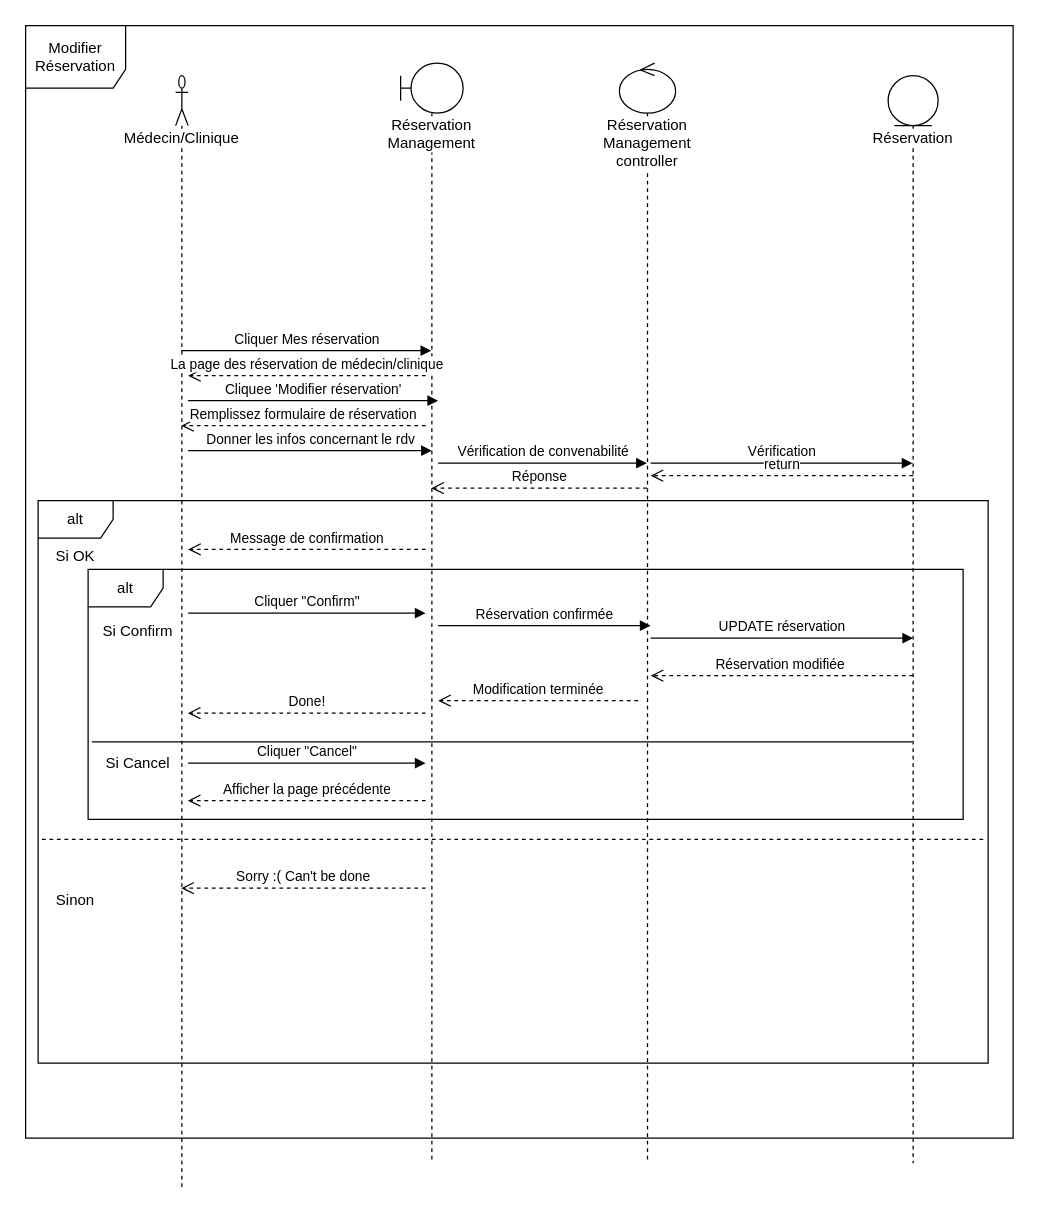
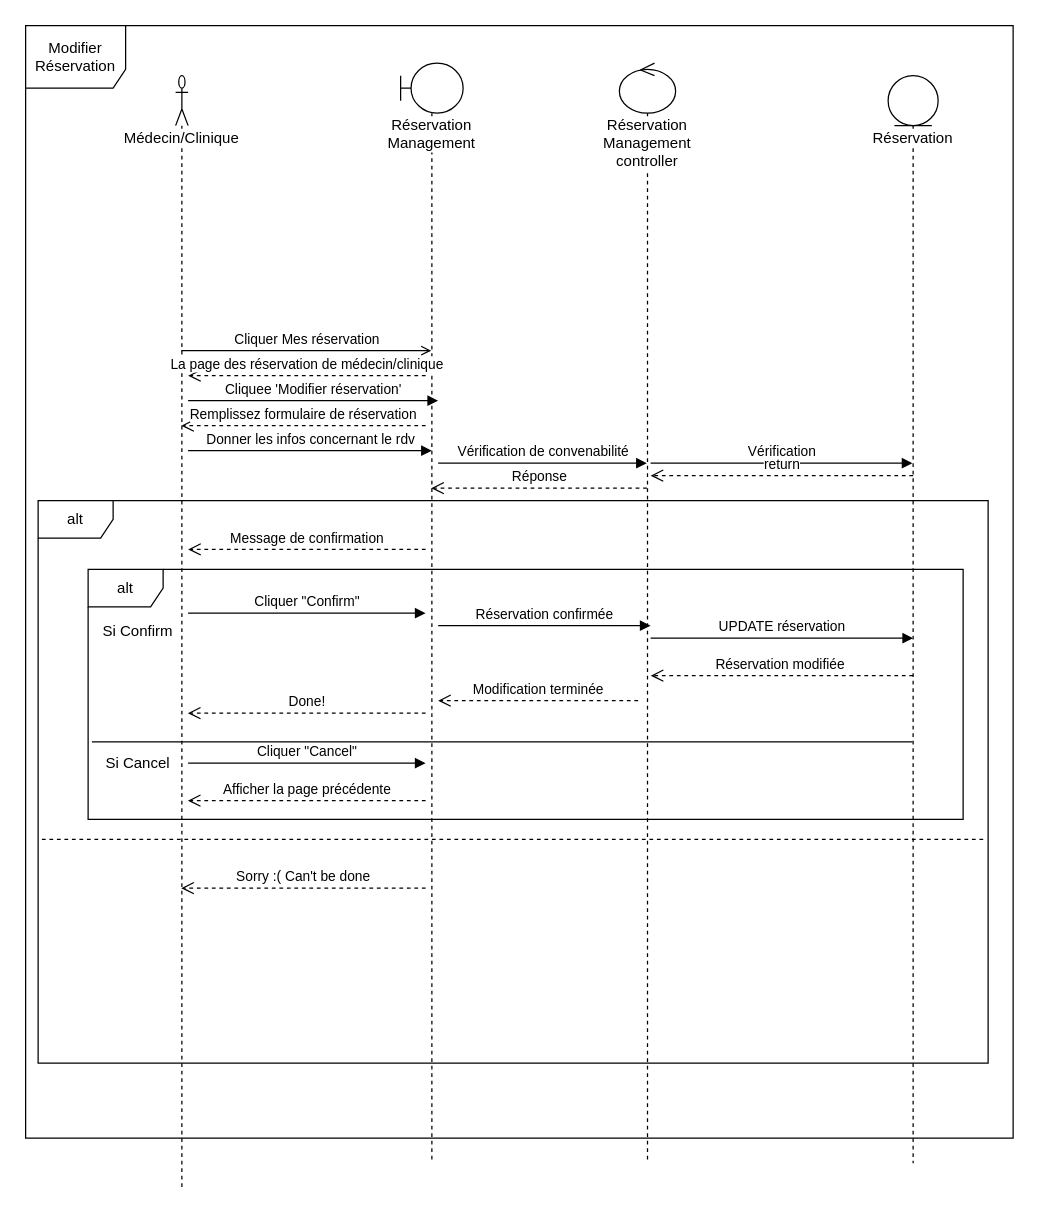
- <mxCell id="12" value="Cliquer Mes réservation" style="html=1;verticalAlign=bottom;endArrow=block;" parent="1" source="7" target="5" edge="1"><mxGeometry width="80" relative="1" as="geometry"><mxPoint x="150" y="290" as="sourcePoint" /><mxPoint x="230" y="290" as="targetPoint" /><Array as="points"><mxPoint x="200" y="280" /><mxPoint x="300" y="280" /></Array></mxGeometry></mxCell>
+ <mxCell id="12" value="Cliquer Mes réservation" style="html=1;verticalAlign=bottom;endArrow=open;" parent="1" source="7" target="5" edge="1"><mxGeometry width="80" relative="1" as="geometry"><mxPoint x="150" y="290" as="sourcePoint" /><mxPoint x="230" y="290" as="targetPoint" /><Array as="points"><mxPoint x="200" y="280" /><mxPoint x="300" y="280" /></Array></mxGeometry></mxCell>
- <mxCell id="25" value="Si OK" style="text;html=1;strokeColor=none;fillColor=none;align=center;verticalAlign=middle;whiteSpace=wrap;rounded=0;" parent="1" vertex="1"><mxGeometry x="40" y="435" width="40" height="20" as="geometry" /></mxCell>
- <mxCell id="28" value="Sinon" style="text;html=1;strokeColor=none;fillColor=none;align=center;verticalAlign=middle;whiteSpace=wrap;rounded=0;" parent="1" vertex="1"><mxGeometry x="40" y="710" width="40" height="20" as="geometry" /></mxCell>
